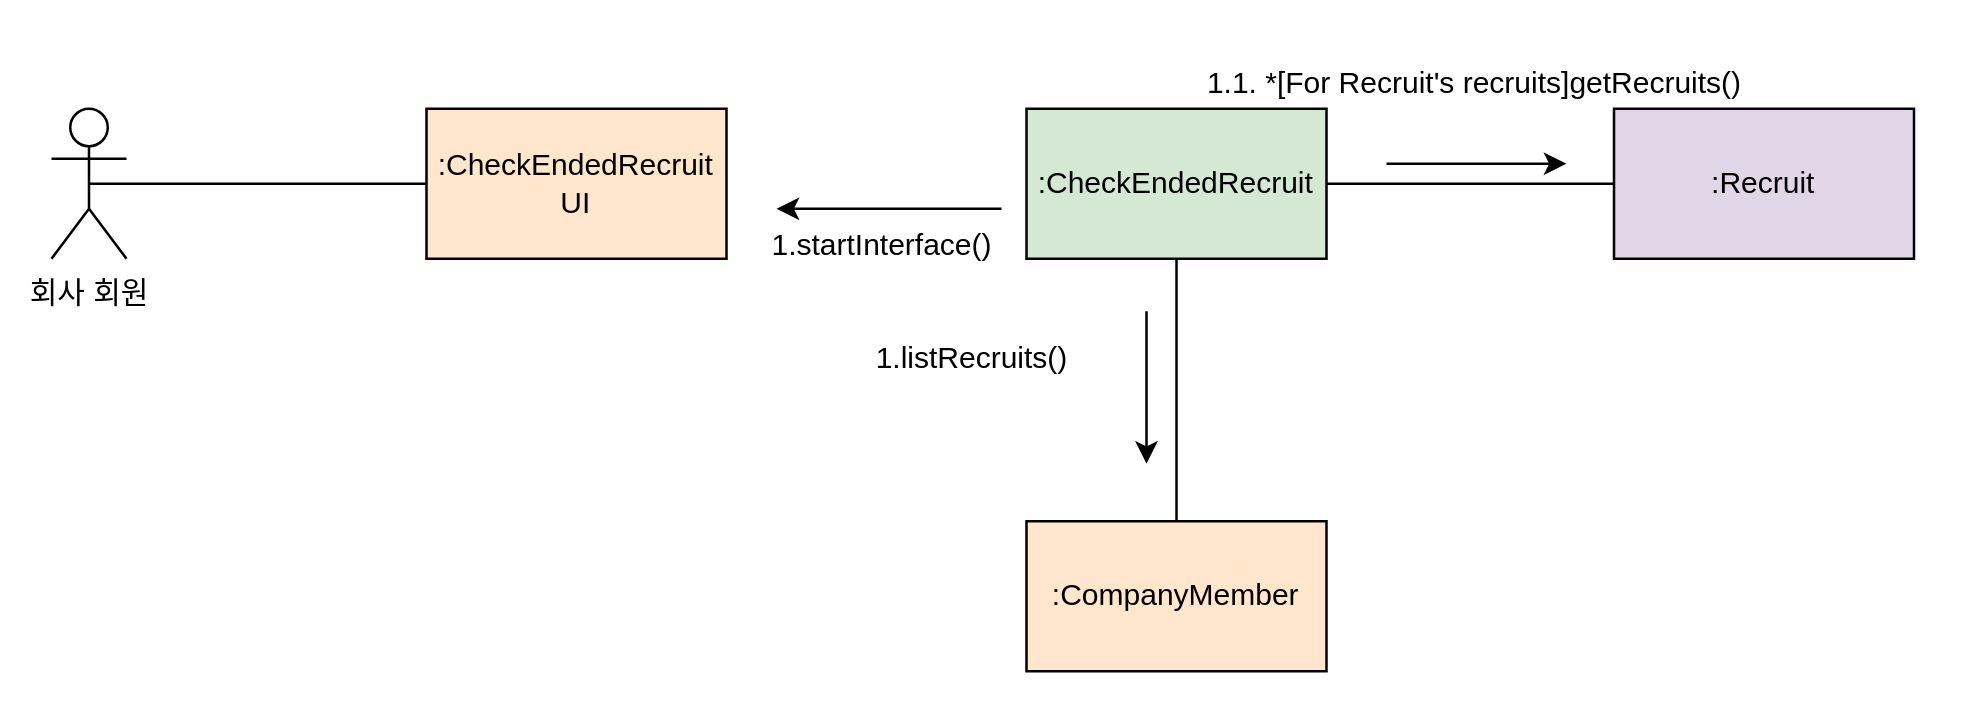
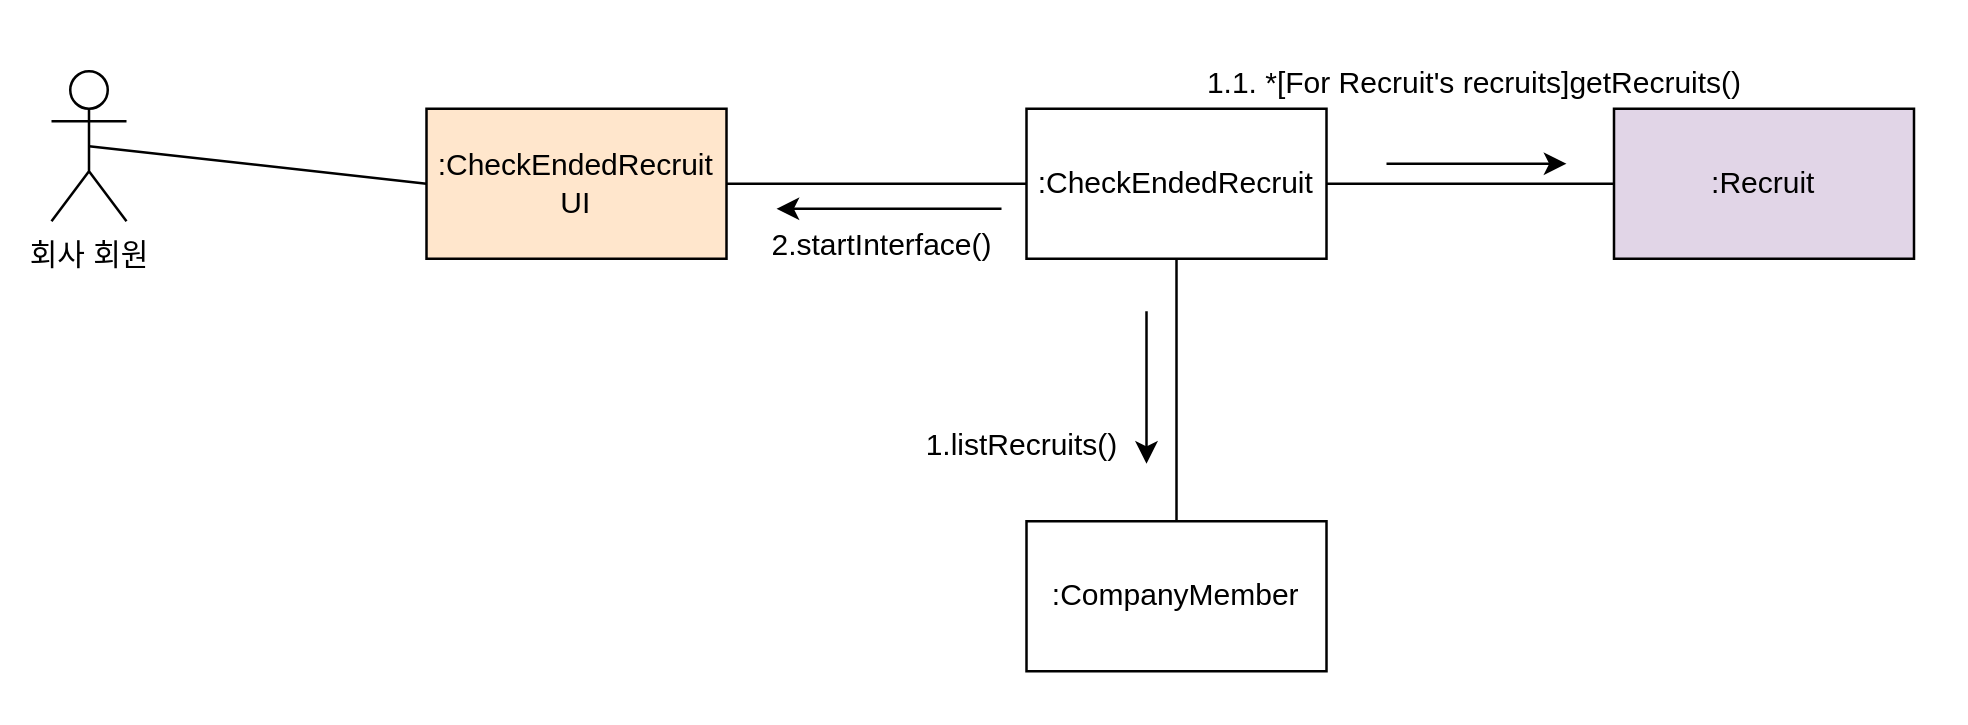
- <mxCell id="5" value="회사 회원" style="shape=umlActor;verticalLabelPosition=bottom;verticalAlign=top;html=1;outlineConnect=0;" parent="1" vertex="1"><mxGeometry x="20" y="43" width="30" height="60" as="geometry" /></mxCell>
+ <mxCell id="5" value="회사 회원" style="shape=umlActor;verticalLabelPosition=bottom;verticalAlign=top;html=1;outlineConnect=0;" parent="1" vertex="1"><mxGeometry x="20" y="28" width="30" height="60" as="geometry" /></mxCell>
+ <mxCell id="7" value="" style="endArrow=none;html=1;rounded=0;entryX=1;entryY=0.5;entryDx=0;entryDy=0;exitX=0;exitY=0.5;exitDx=0;exitDy=0;" parent="1" source="3" target="4" edge="1"><mxGeometry width="50" height="50" relative="1" as="geometry"><mxPoint x="460" y="203" as="sourcePoint" /><mxPoint x="510" y="153" as="targetPoint" /></mxGeometry></mxCell>
- <mxCell id="3" value=":CheckEndedRecruit" style="rounded=0;whiteSpace=wrap;html=1;fillColor=#d5e8d4;" parent="1" vertex="1"><mxGeometry x="410" y="43" width="120" height="60" as="geometry" /></mxCell>
+ <mxCell id="3" value=":CheckEndedRecruit" style="rounded=0;whiteSpace=wrap;html=1;" parent="1" vertex="1"><mxGeometry x="410" y="43" width="120" height="60" as="geometry" /></mxCell>
- <mxCell id="12" value="1.startInterface()" style="text;html=1;align=center;verticalAlign=middle;resizable=0;points=[];autosize=1;strokeColor=none;fillColor=none;" parent="1" vertex="1"><mxGeometry x="297" y="83" width="110" height="30" as="geometry" /></mxCell>
+ <mxCell id="12" value="2.startInterface()" style="text;html=1;align=center;verticalAlign=middle;resizable=0;points=[];autosize=1;strokeColor=none;fillColor=none;" parent="1" vertex="1"><mxGeometry x="297" y="83" width="110" height="30" as="geometry" /></mxCell>
- <mxCell id="16" value="1.listRecruits()" style="text;html=1;align=center;verticalAlign=middle;resizable=0;points=[];autosize=1;strokeColor=none;fillColor=none;" vertex="1" parent="1"><mxGeometry x="340" y="130" width="95" height="26" as="geometry" /></mxCell>
+ <mxCell id="16" value="1.listRecruits()" style="text;html=1;align=center;verticalAlign=middle;resizable=0;points=[];autosize=1;strokeColor=none;fillColor=none;" vertex="1" parent="1"><mxGeometry x="360" y="165" width="95" height="26" as="geometry" /></mxCell>
- <mxCell id="15" value=":CompanyMember" style="rounded=0;whiteSpace=wrap;html=1;fillColor=#ffe6cc;" vertex="1" parent="1"><mxGeometry x="410" y="208" width="120" height="60" as="geometry" /></mxCell>
+ <mxCell id="15" value=":CompanyMember" style="rounded=0;whiteSpace=wrap;html=1;" vertex="1" parent="1"><mxGeometry x="410" y="208" width="120" height="60" as="geometry" /></mxCell>
